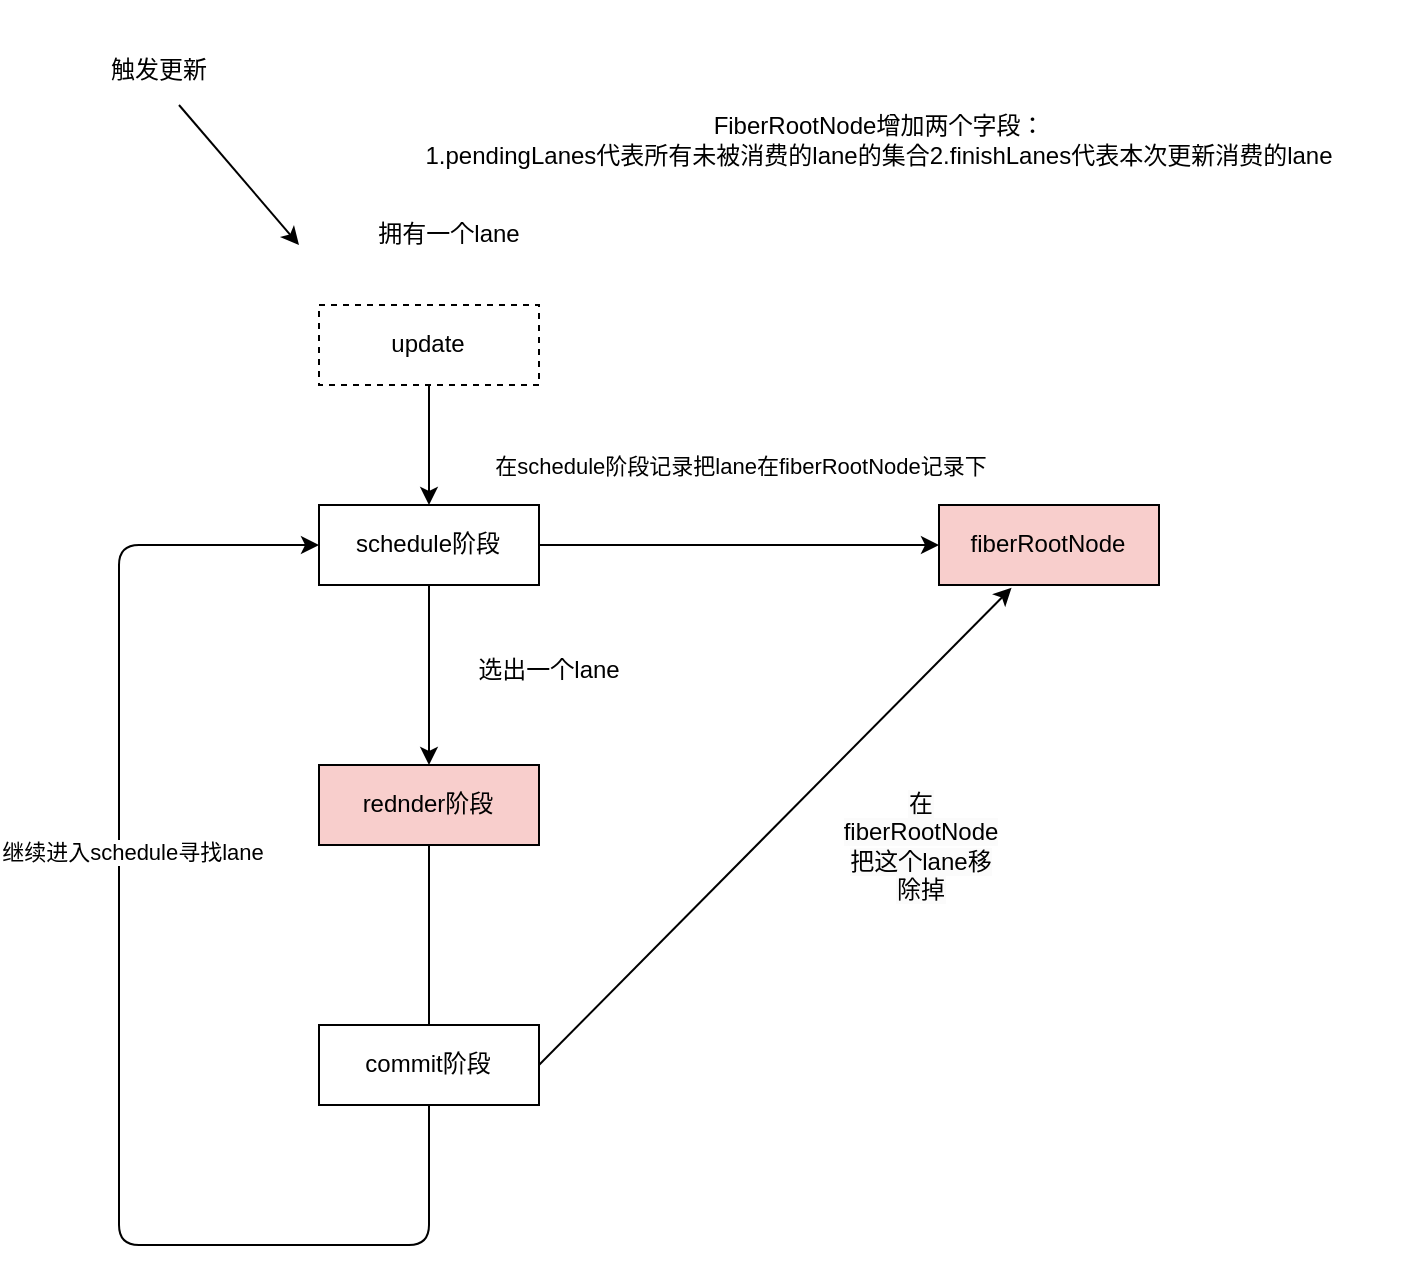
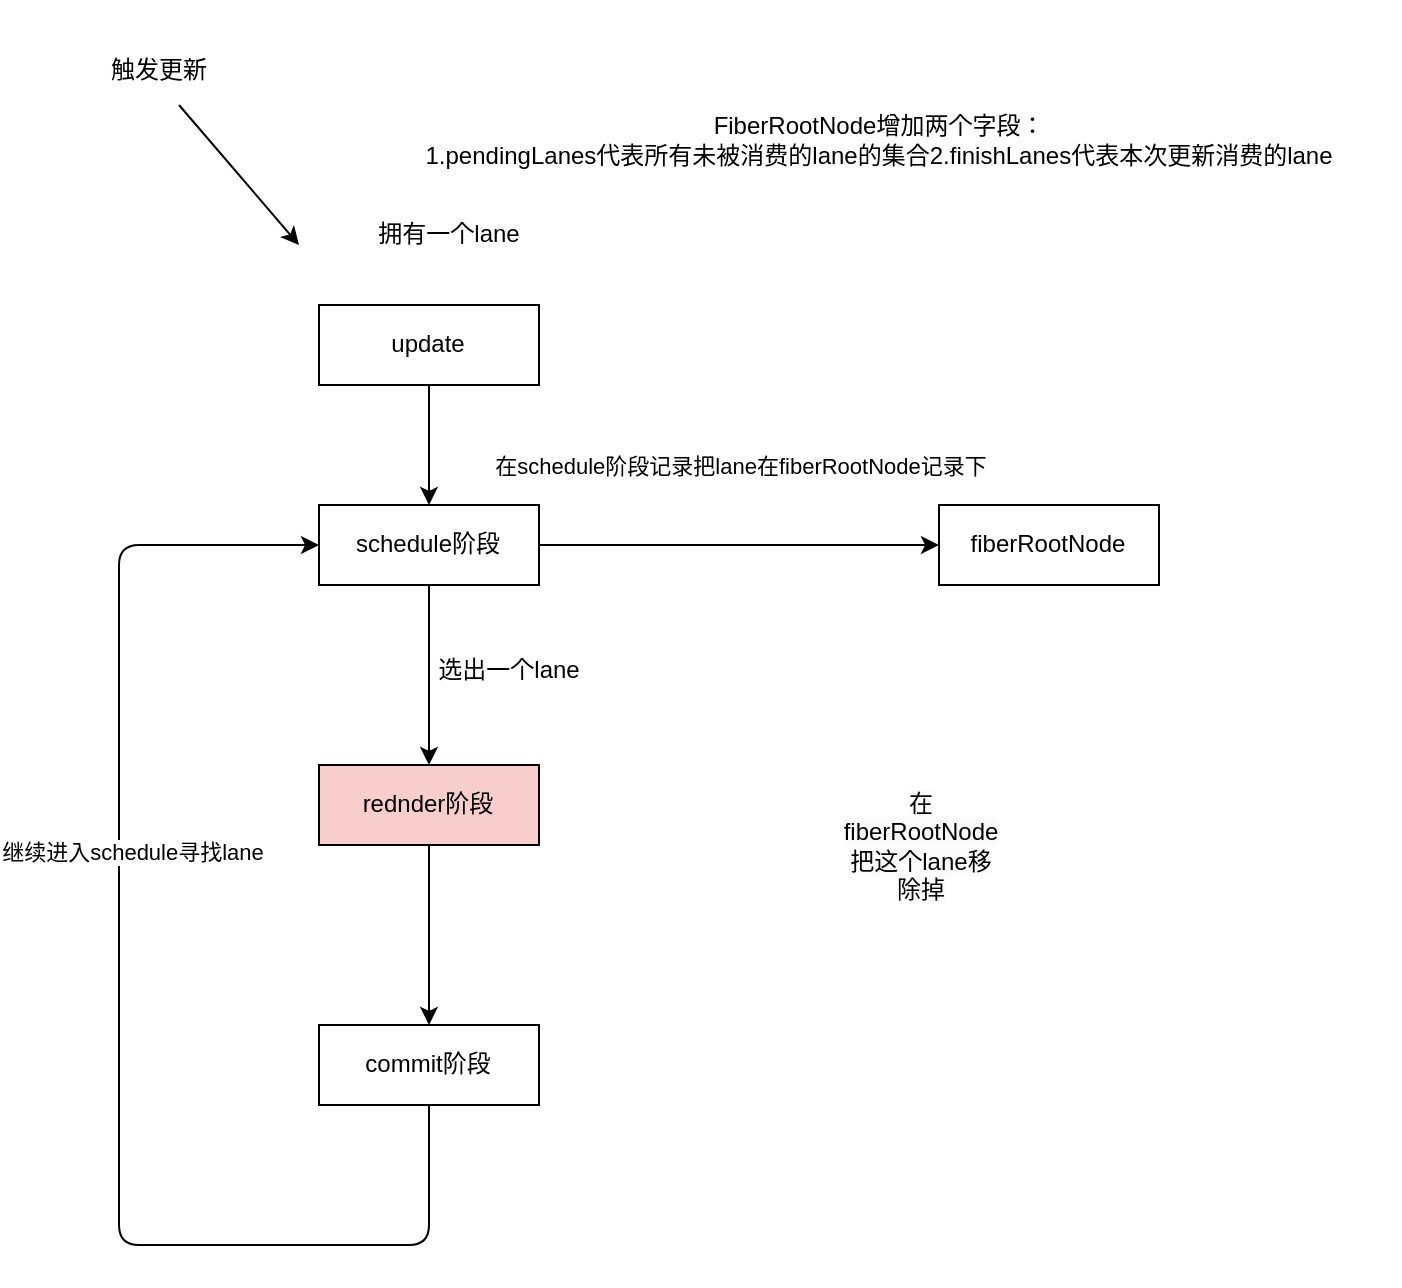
- <mxCell id="11" value="update" style="rounded=0;whiteSpace=wrap;html=1;dashed=1;" parent="1" vertex="1"><mxGeometry x="135" y="152" width="110" height="40" as="geometry" /></mxCell>
+ <mxCell id="11" value="update" style="rounded=0;whiteSpace=wrap;html=1;" parent="1" vertex="1"><mxGeometry x="135" y="152" width="110" height="40" as="geometry" /></mxCell>
- <mxCell id="12" value="fiberRootNode" style="rounded=0;whiteSpace=wrap;html=1;fillColor=#f8cecc;" parent="1" vertex="1"><mxGeometry x="445" y="252" width="110" height="40" as="geometry" /></mxCell>
+ <mxCell id="12" value="fiberRootNode" style="rounded=0;whiteSpace=wrap;html=1;" parent="1" vertex="1"><mxGeometry x="445" y="252" width="110" height="40" as="geometry" /></mxCell>
- <mxCell id="15" value="选出一个lane" style="text;html=1;align=center;verticalAlign=middle;resizable=0;points=[];autosize=1;strokeColor=none;fillColor=none;" parent="1" vertex="1"><mxGeometry x="205" y="320" width="90" height="30" as="geometry" /></mxCell>
+ <mxCell id="15" value="选出一个lane" style="text;html=1;align=center;verticalAlign=middle;resizable=0;points=[];autosize=1;strokeColor=none;fillColor=none;" parent="1" vertex="1"><mxGeometry x="185" y="320" width="90" height="30" as="geometry" /></mxCell>
- <mxCell id="19" style="edgeStyle=none;html=1;exitX=1;exitY=0.5;exitDx=0;exitDy=0;entryX=0.33;entryY=1.033;entryDx=0;entryDy=0;entryPerimeter=0;" parent="1" source="18" target="12" edge="1"><mxGeometry relative="1" as="geometry" /></mxCell>
- <mxCell id="13" style="edgeStyle=none;html=1;exitX=0.5;exitY=1;exitDx=0;exitDy=0;entryX=0.5;entryY=0;entryDx=0;entryDy=0;endArrow=none;" parent="1" source="14" target="18" edge="1"><mxGeometry relative="1" as="geometry" /></mxCell>
+ <mxCell id="13" style="edgeStyle=none;html=1;exitX=0.5;exitY=1;exitDx=0;exitDy=0;entryX=0.5;entryY=0;entryDx=0;entryDy=0;" parent="1" source="14" target="18" edge="1"><mxGeometry relative="1" as="geometry" /></mxCell>
